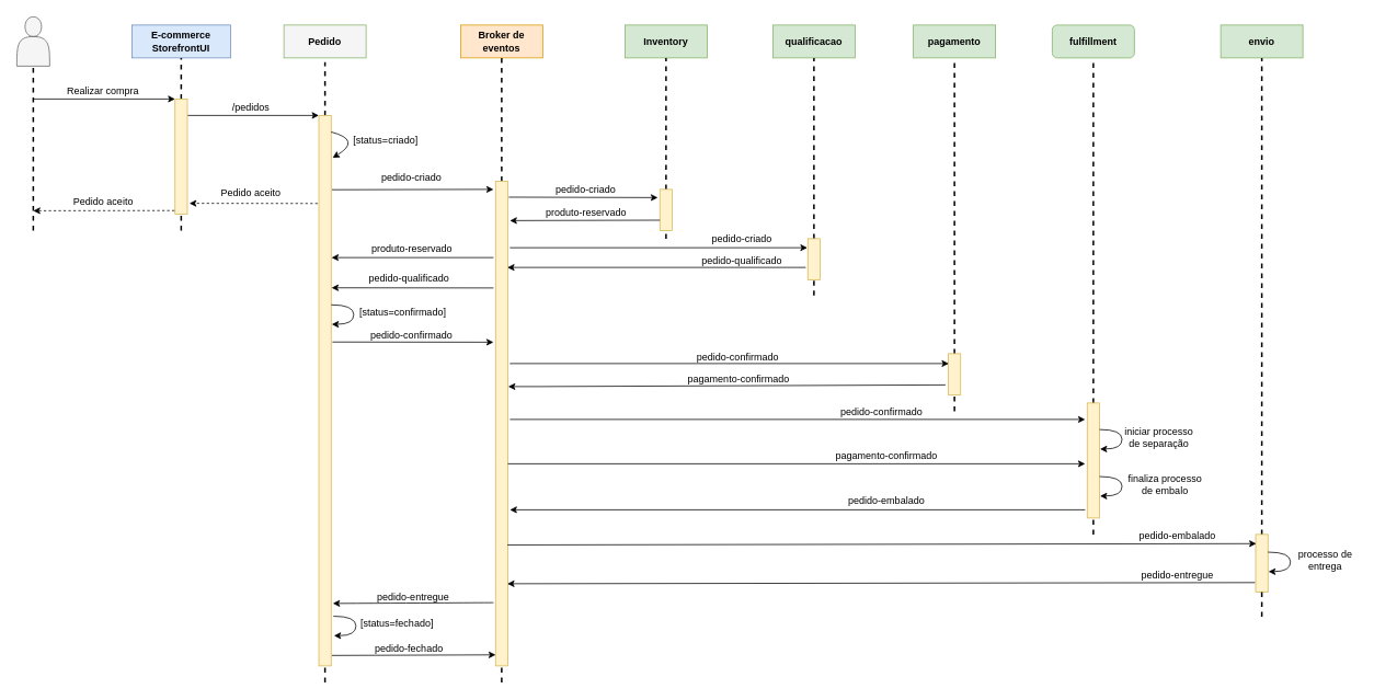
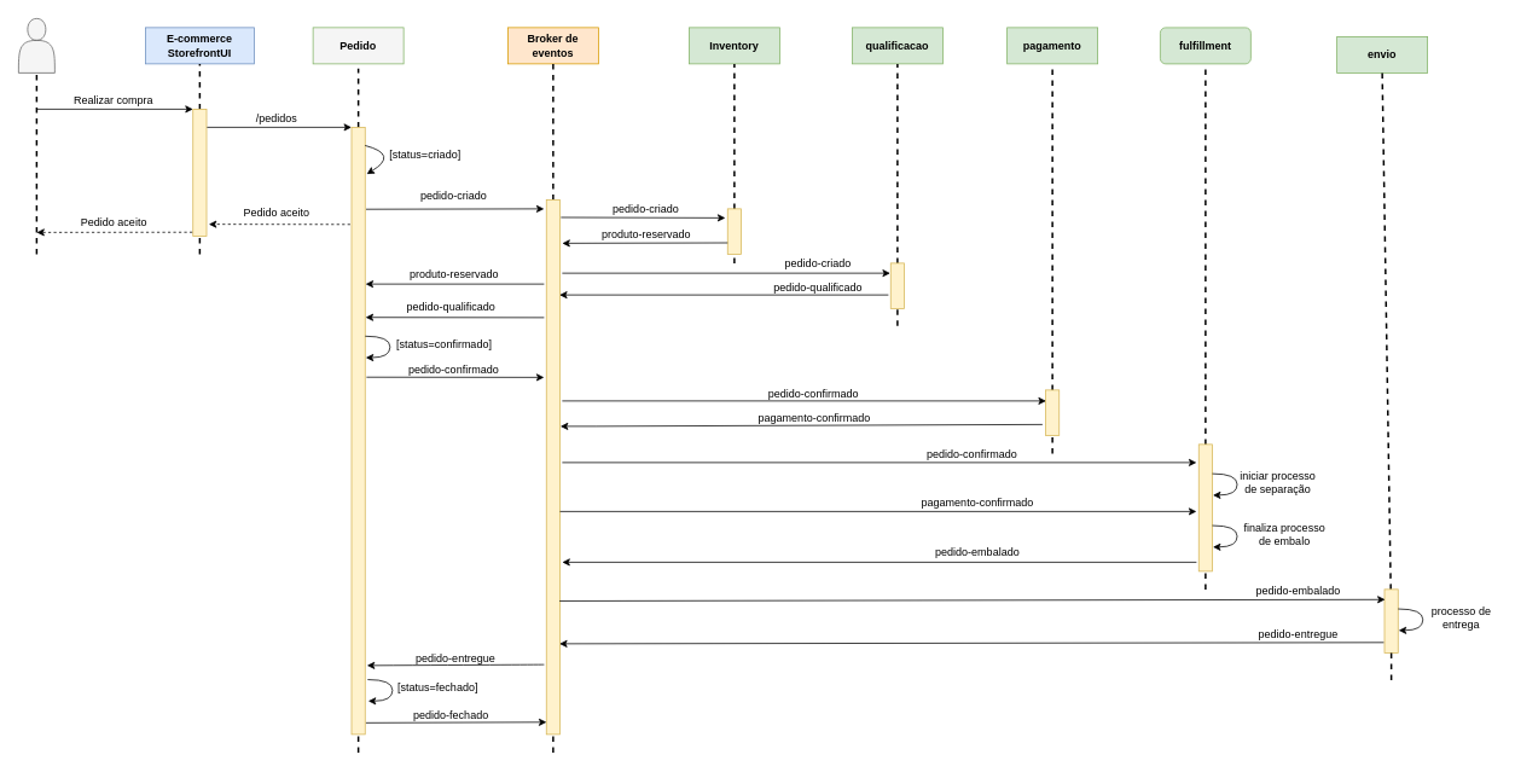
- <mxCell id="34" value="&lt;b&gt;envio&lt;/b&gt;" style="rounded=0;whiteSpace=wrap;html=1;fillColor=#d5e8d4;strokeColor=#82b366;" vertex="1" parent="1"><mxGeometry x="1485" y="30" width="100" height="40" as="geometry" /></mxCell>
+ <mxCell id="34" value="&lt;b&gt;envio&lt;/b&gt;" style="rounded=0;whiteSpace=wrap;html=1;fillColor=#d5e8d4;strokeColor=#82b366;" vertex="1" parent="1"><mxGeometry x="1475" y="40" width="100" height="40" as="geometry" /></mxCell>
